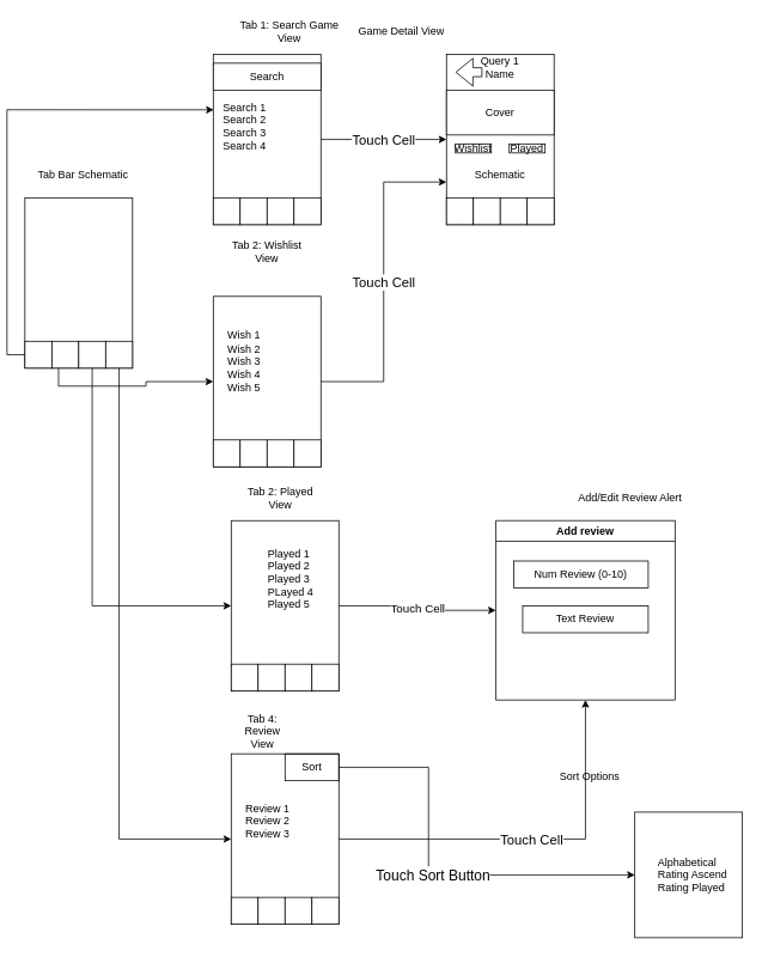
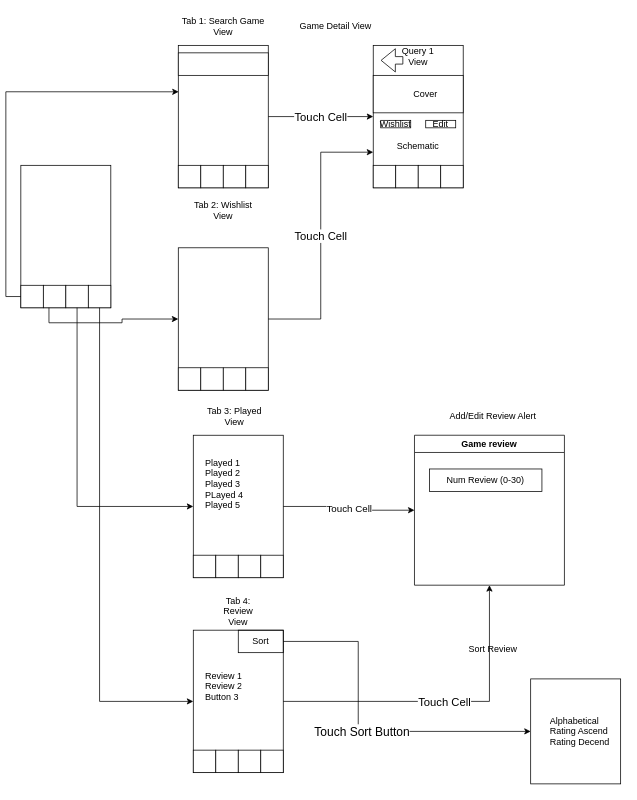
- <mxCell id="54" value="Tab 1: Search Game View" style="text;html=1;align=center;verticalAlign=middle;whiteSpace=wrap;rounded=0;" vertex="1" parent="1"><mxGeometry x="255" y="20" width="120" height="30" as="geometry" /></mxCell>
+ <mxCell id="54" value="Tab 1: Search Game View" style="text;html=1;align=center;verticalAlign=middle;whiteSpace=wrap;rounded=0;" vertex="1" parent="1"><mxGeometry x="230" y="20" width="120" height="30" as="geometry" /></mxCell>
- <mxCell id="47" value="Query 1 Name" style="text;html=1;align=center;verticalAlign=middle;whiteSpace=wrap;rounded=0;" vertex="1" parent="40"><mxGeometry x="30" width="60" height="30" as="geometry" /></mxCell>
+ <mxCell id="47" value="Query 1 View" style="text;html=1;align=center;verticalAlign=middle;whiteSpace=wrap;rounded=0;" vertex="1" parent="40"><mxGeometry x="30" width="60" height="30" as="geometry" /></mxCell>
- <mxCell id="15" value="Search" style="text;html=1;align=center;verticalAlign=middle;whiteSpace=wrap;rounded=0;" vertex="1" parent="8"><mxGeometry x="30" y="10" width="60" height="30" as="geometry" /></mxCell>
- <mxCell id="52" value="Cover" style="text;html=1;align=center;verticalAlign=middle;whiteSpace=wrap;rounded=0;" vertex="1" parent="40"><mxGeometry x="30" y="50" width="60" height="30" as="geometry" /></mxCell>
+ <mxCell id="52" value="Cover" style="text;html=1;align=center;verticalAlign=middle;whiteSpace=wrap;rounded=0;" vertex="1" parent="40"><mxGeometry x="40" y="50" width="60" height="30" as="geometry" /></mxCell>
- <mxCell id="16" value="Search 1&lt;div&gt;Search 2&lt;/div&gt;&lt;div&gt;Search 3&lt;/div&gt;&lt;div&gt;Search 4&lt;/div&gt;&lt;div&gt;&lt;br&gt;&lt;/div&gt;" style="text;strokeColor=none;fillColor=none;align=left;verticalAlign=middle;spacingLeft=4;spacingRight=4;overflow=hidden;points=[[0,0.5],[1,0.5]];portConstraint=eastwest;rotatable=0;whiteSpace=wrap;html=1;" vertex="1" parent="8"><mxGeometry x="5" y="50" width="80" height="70" as="geometry" /></mxCell>
- <mxCell id="49" value="Played" style="text;html=1;align=center;verticalAlign=middle;whiteSpace=wrap;rounded=0;strokeColor=default;" vertex="1" parent="40"><mxGeometry x="70" y="100" width="40" height="10" as="geometry" /></mxCell>
+ <mxCell id="49" value="Edit" style="text;html=1;align=center;verticalAlign=middle;whiteSpace=wrap;rounded=0;strokeColor=default;" vertex="1" parent="40"><mxGeometry x="70" y="100" width="40" height="10" as="geometry" /></mxCell>
- <mxCell id="73" value="Tab Bar Schematic" style="text;html=1;align=center;verticalAlign=middle;whiteSpace=wrap;rounded=0;" vertex="1" parent="1"><mxGeometry x="30" y="180" width="110" height="30" as="geometry" /></mxCell>
- <mxCell id="23" value="Wish 1&lt;div&gt;Wish 2&lt;/div&gt;&lt;div&gt;Wish 3&lt;/div&gt;&lt;div&gt;Wish 4&lt;/div&gt;&lt;div&gt;Wish 5&lt;/div&gt;&lt;div&gt;&lt;br&gt;&lt;/div&gt;" style="text;strokeColor=none;fillColor=none;align=left;verticalAlign=middle;spacingLeft=4;spacingRight=4;overflow=hidden;points=[[0,0.5],[1,0.5]];portConstraint=eastwest;rotatable=0;whiteSpace=wrap;html=1;" vertex="1" parent="17"><mxGeometry x="10" y="10" width="100" height="140" as="geometry" /></mxCell>
- <mxCell id="60" value="Tab 2: Played View" style="text;html=1;align=center;verticalAlign=middle;whiteSpace=wrap;rounded=0;" vertex="1" parent="1"><mxGeometry x="260" y="540" width="90" height="30" as="geometry" /></mxCell>
+ <mxCell id="60" value="Tab 3: Played View" style="text;html=1;align=center;verticalAlign=middle;whiteSpace=wrap;rounded=0;" vertex="1" parent="1"><mxGeometry x="260" y="540" width="90" height="30" as="geometry" /></mxCell>
- <mxCell id="65" value="Add/Edit Review Alert" style="text;html=1;align=center;verticalAlign=middle;whiteSpace=wrap;rounded=0;" vertex="1" parent="1"><mxGeometry x="615" y="540" width="160" height="30" as="geometry" /></mxCell>
+ <mxCell id="65" value="Add/Edit Review Alert" style="text;html=1;align=center;verticalAlign=middle;whiteSpace=wrap;rounded=0;" vertex="1" parent="1"><mxGeometry x="570" y="540" width="160" height="30" as="geometry" /></mxCell>
- <mxCell id="61" value="Add review" style="swimlane;whiteSpace=wrap;html=1;" vertex="1" parent="1"><mxGeometry x="545" y="580" width="200" height="200" as="geometry" /></mxCell>
+ <mxCell id="61" value="Game review" style="swimlane;whiteSpace=wrap;html=1;" vertex="1" parent="1"><mxGeometry x="545" y="580" width="200" height="200" as="geometry" /></mxCell>
- <mxCell id="62" value="Num Review (0-10)" style="text;html=1;align=center;verticalAlign=middle;whiteSpace=wrap;rounded=0;strokeColor=default;" vertex="1" parent="61"><mxGeometry x="20" y="45" width="150" height="30" as="geometry" /></mxCell>
+ <mxCell id="62" value="Num Review (0-30)" style="text;html=1;align=center;verticalAlign=middle;whiteSpace=wrap;rounded=0;strokeColor=default;" vertex="1" parent="61"><mxGeometry x="20" y="45" width="150" height="30" as="geometry" /></mxCell>
- <mxCell id="38" value="Played 1&lt;div&gt;Played 2&lt;/div&gt;&lt;div&gt;Played 3&lt;/div&gt;&lt;div&gt;PLayed 4&lt;/div&gt;&lt;div&gt;Played 5&lt;/div&gt;" style="text;strokeColor=none;fillColor=none;align=left;verticalAlign=middle;spacingLeft=4;spacingRight=4;overflow=hidden;points=[[0,0.5],[1,0.5]];portConstraint=eastwest;rotatable=0;whiteSpace=wrap;html=1;" vertex="1" parent="32"><mxGeometry x="35" y="10" width="80" height="110" as="geometry" /></mxCell>
+ <mxCell id="38" value="Played 1&lt;div&gt;Played 2&lt;/div&gt;&lt;div&gt;Played 3&lt;/div&gt;&lt;div&gt;PLayed 4&lt;/div&gt;&lt;div&gt;Played 5&lt;/div&gt;" style="text;strokeColor=none;fillColor=none;align=left;verticalAlign=middle;spacingLeft=4;spacingRight=4;overflow=hidden;points=[[0,0.5],[1,0.5]];portConstraint=eastwest;rotatable=0;whiteSpace=wrap;html=1;" vertex="1" parent="32"><mxGeometry x="10" y="10" width="80" height="110" as="geometry" /></mxCell>
- <mxCell id="63" value="Text Review" style="text;html=1;align=center;verticalAlign=middle;whiteSpace=wrap;rounded=0;fillColor=none;strokeColor=default;" vertex="1" parent="61"><mxGeometry x="30" y="95" width="140" height="30" as="geometry" /></mxCell>
- <mxCell id="67" value="Tab 4: Review View" style="text;html=1;align=center;verticalAlign=middle;whiteSpace=wrap;rounded=0;" vertex="1" parent="1"><mxGeometry x="255" y="800" width="60" height="30" as="geometry" /></mxCell>
+ <mxCell id="67" value="Tab 4: Review View" style="text;html=1;align=center;verticalAlign=middle;whiteSpace=wrap;rounded=0;" vertex="1" parent="1"><mxGeometry x="280" y="800" width="60" height="30" as="geometry" /></mxCell>
- <mxCell id="70" value="Sort Options" style="text;html=1;align=center;verticalAlign=middle;whiteSpace=wrap;rounded=0;" vertex="1" parent="1"><mxGeometry x="600" y="850" width="100" height="30" as="geometry" /></mxCell>
+ <mxCell id="70" value="Sort Review" style="text;html=1;align=center;verticalAlign=middle;whiteSpace=wrap;rounded=0;" vertex="1" parent="1"><mxGeometry x="600" y="850" width="100" height="30" as="geometry" /></mxCell>
- <mxCell id="31" value="Review 1&lt;div&gt;Review 2&lt;/div&gt;&lt;div&gt;Review 3&lt;/div&gt;" style="text;strokeColor=none;fillColor=none;align=left;verticalAlign=middle;spacingLeft=4;spacingRight=4;overflow=hidden;points=[[0,0.5],[1,0.5]];portConstraint=eastwest;rotatable=0;whiteSpace=wrap;html=1;" vertex="1" parent="24"><mxGeometry x="10" y="40" width="80" height="70" as="geometry" /></mxCell>
+ <mxCell id="31" value="Review 1&lt;div&gt;Review 2&lt;/div&gt;&lt;div&gt;Button 3&lt;/div&gt;" style="text;strokeColor=none;fillColor=none;align=left;verticalAlign=middle;spacingLeft=4;spacingRight=4;overflow=hidden;points=[[0,0.5],[1,0.5]];portConstraint=eastwest;rotatable=0;whiteSpace=wrap;html=1;" vertex="1" parent="24"><mxGeometry x="10" y="40" width="80" height="70" as="geometry" /></mxCell>
- <mxCell id="72" value="Alphabetical&lt;div&gt;Rating Ascend&lt;/div&gt;&lt;div&gt;Rating Played&lt;/div&gt;" style="text;strokeColor=none;fillColor=none;align=left;verticalAlign=middle;spacingLeft=4;spacingRight=4;overflow=hidden;points=[[0,0.5],[1,0.5]];portConstraint=eastwest;rotatable=0;whiteSpace=wrap;html=1;" vertex="1" parent="1"><mxGeometry x="720" y="920" width="90" height="110" as="geometry" /></mxCell>
+ <mxCell id="72" value="Alphabetical&lt;div&gt;Rating Ascend&lt;/div&gt;&lt;div&gt;Rating Decend&lt;/div&gt;" style="text;strokeColor=none;fillColor=none;align=left;verticalAlign=middle;spacingLeft=4;spacingRight=4;overflow=hidden;points=[[0,0.5],[1,0.5]];portConstraint=eastwest;rotatable=0;whiteSpace=wrap;html=1;" vertex="1" parent="1"><mxGeometry x="720" y="920" width="90" height="110" as="geometry" /></mxCell>
